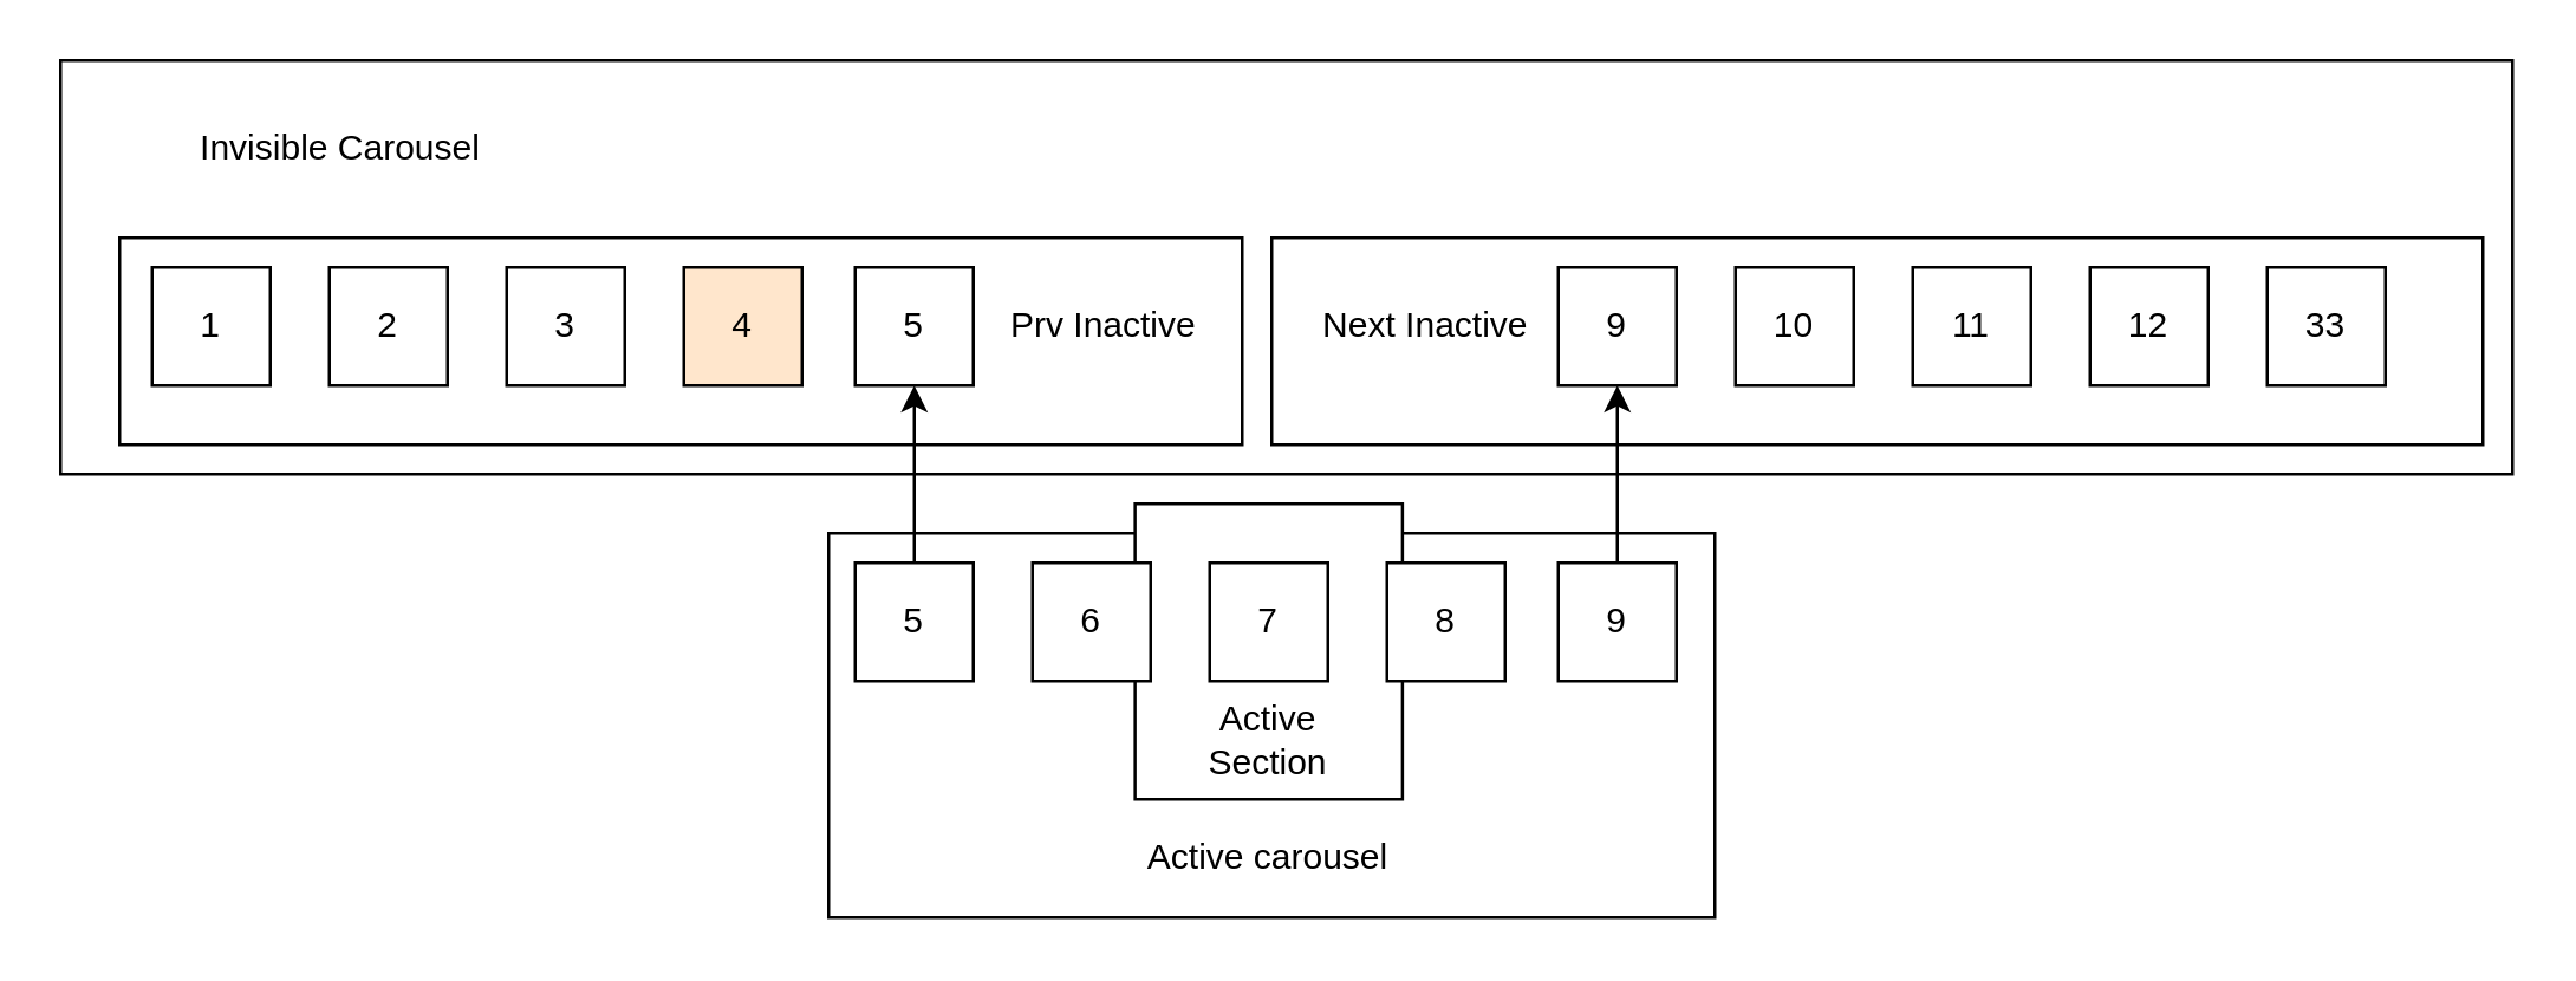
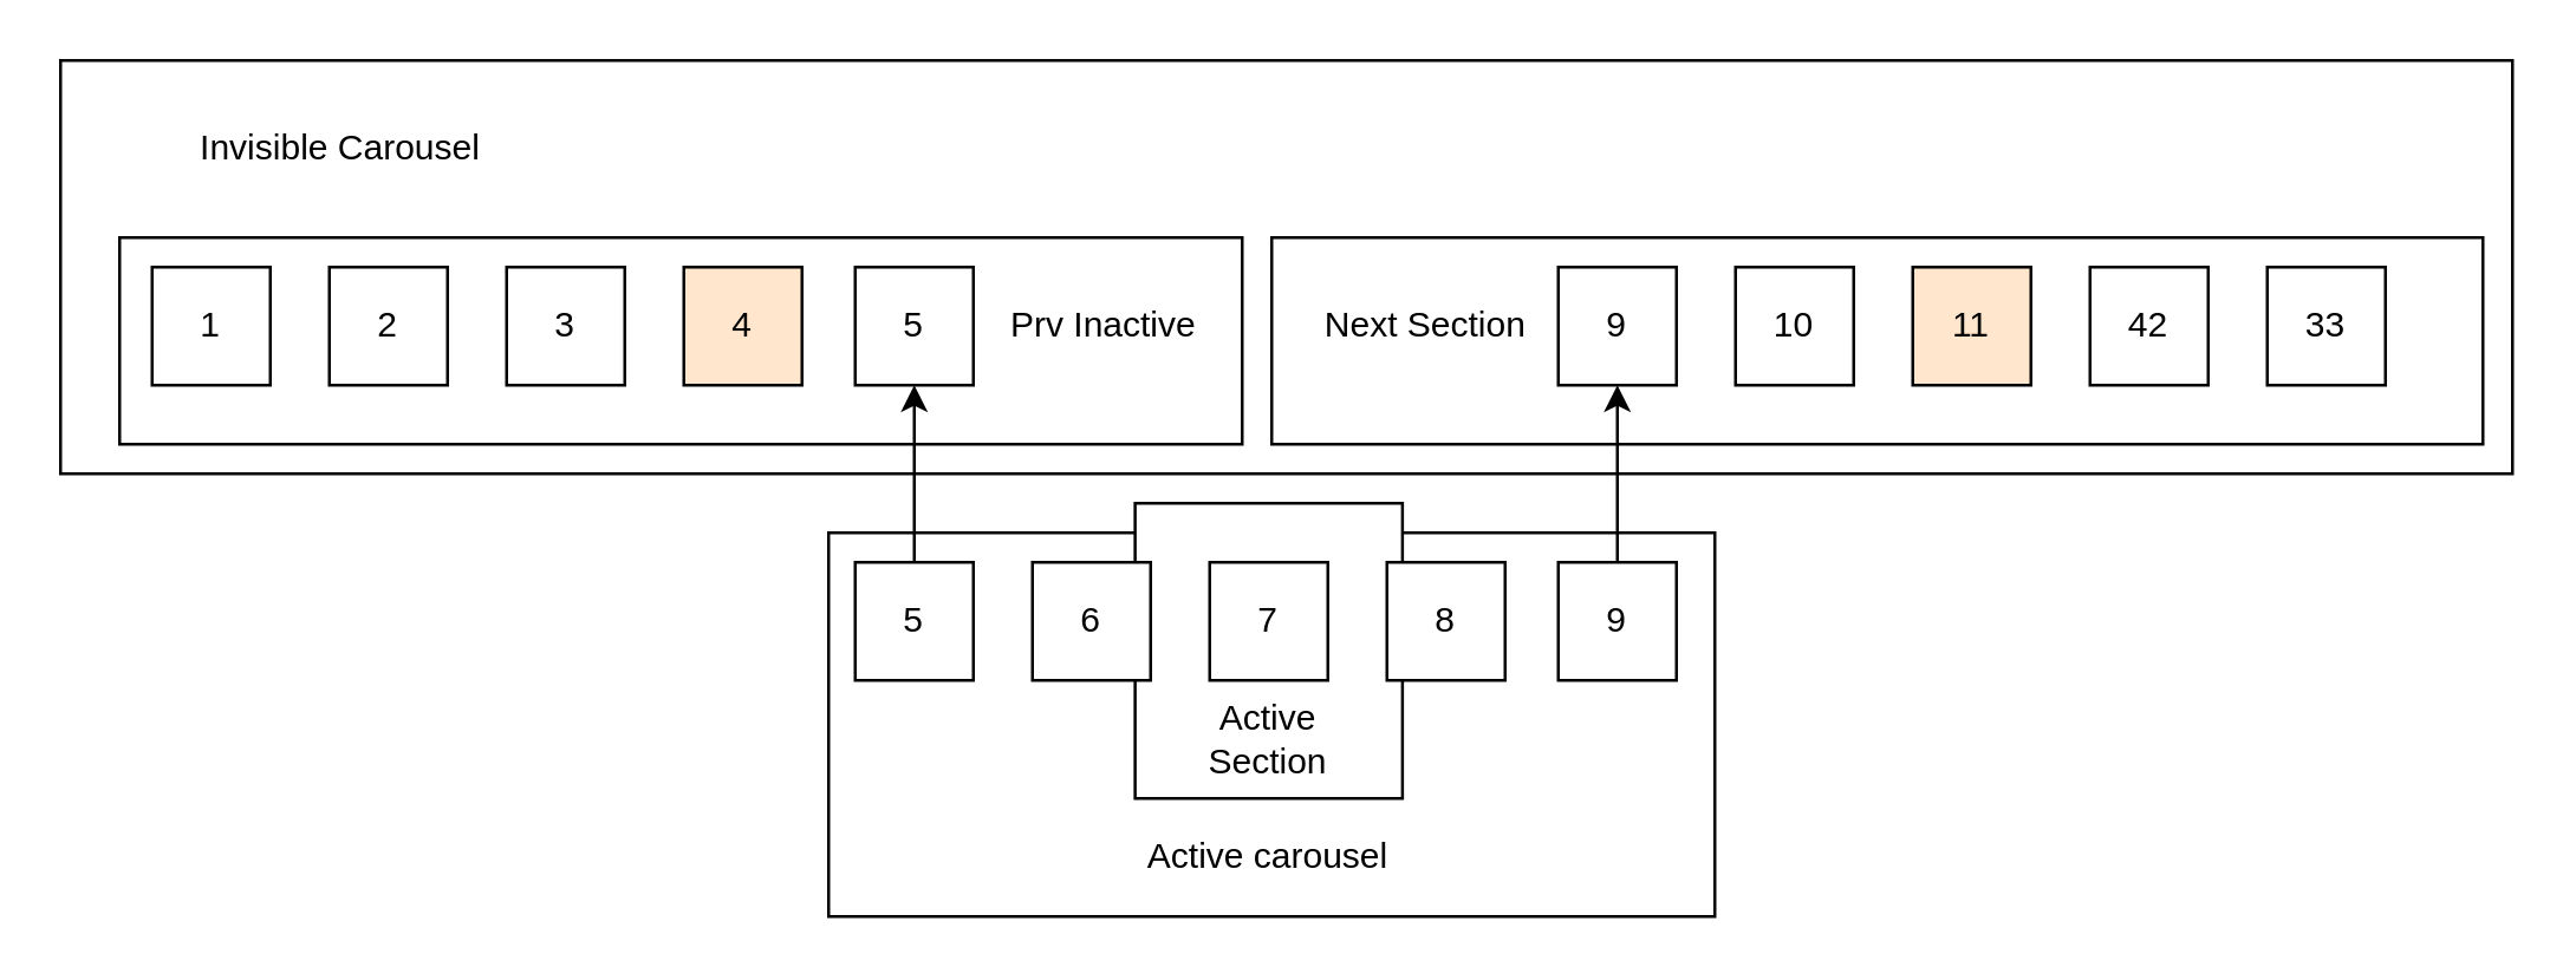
- <mxCell id="26" value="Next Inactive&amp;nbsp;" style="text;html=1;strokeColor=none;fillColor=none;align=center;verticalAlign=middle;whiteSpace=wrap;rounded=0;" vertex="1" parent="1"><mxGeometry x="439" y="90" width="90" height="40" as="geometry" /></mxCell>
+ <mxCell id="26" value="Next Section&amp;nbsp;" style="text;html=1;strokeColor=none;fillColor=none;align=center;verticalAlign=middle;whiteSpace=wrap;rounded=0;" vertex="1" parent="1"><mxGeometry x="439" y="90" width="90" height="40" as="geometry" /></mxCell>
- <mxCell id="20" value="11" style="whiteSpace=wrap;html=1;aspect=fixed;" vertex="1" parent="1"><mxGeometry x="647" y="90" width="40" height="40" as="geometry" /></mxCell>
+ <mxCell id="20" value="11" style="whiteSpace=wrap;html=1;aspect=fixed;fillColor=#ffe6cc;" vertex="1" parent="1"><mxGeometry x="647" y="90" width="40" height="40" as="geometry" /></mxCell>
- <mxCell id="21" value="12" style="whiteSpace=wrap;html=1;aspect=fixed;" vertex="1" parent="1"><mxGeometry x="707" y="90" width="40" height="40" as="geometry" /></mxCell>
+ <mxCell id="21" value="42" style="whiteSpace=wrap;html=1;aspect=fixed;" vertex="1" parent="1"><mxGeometry x="707" y="90" width="40" height="40" as="geometry" /></mxCell>
